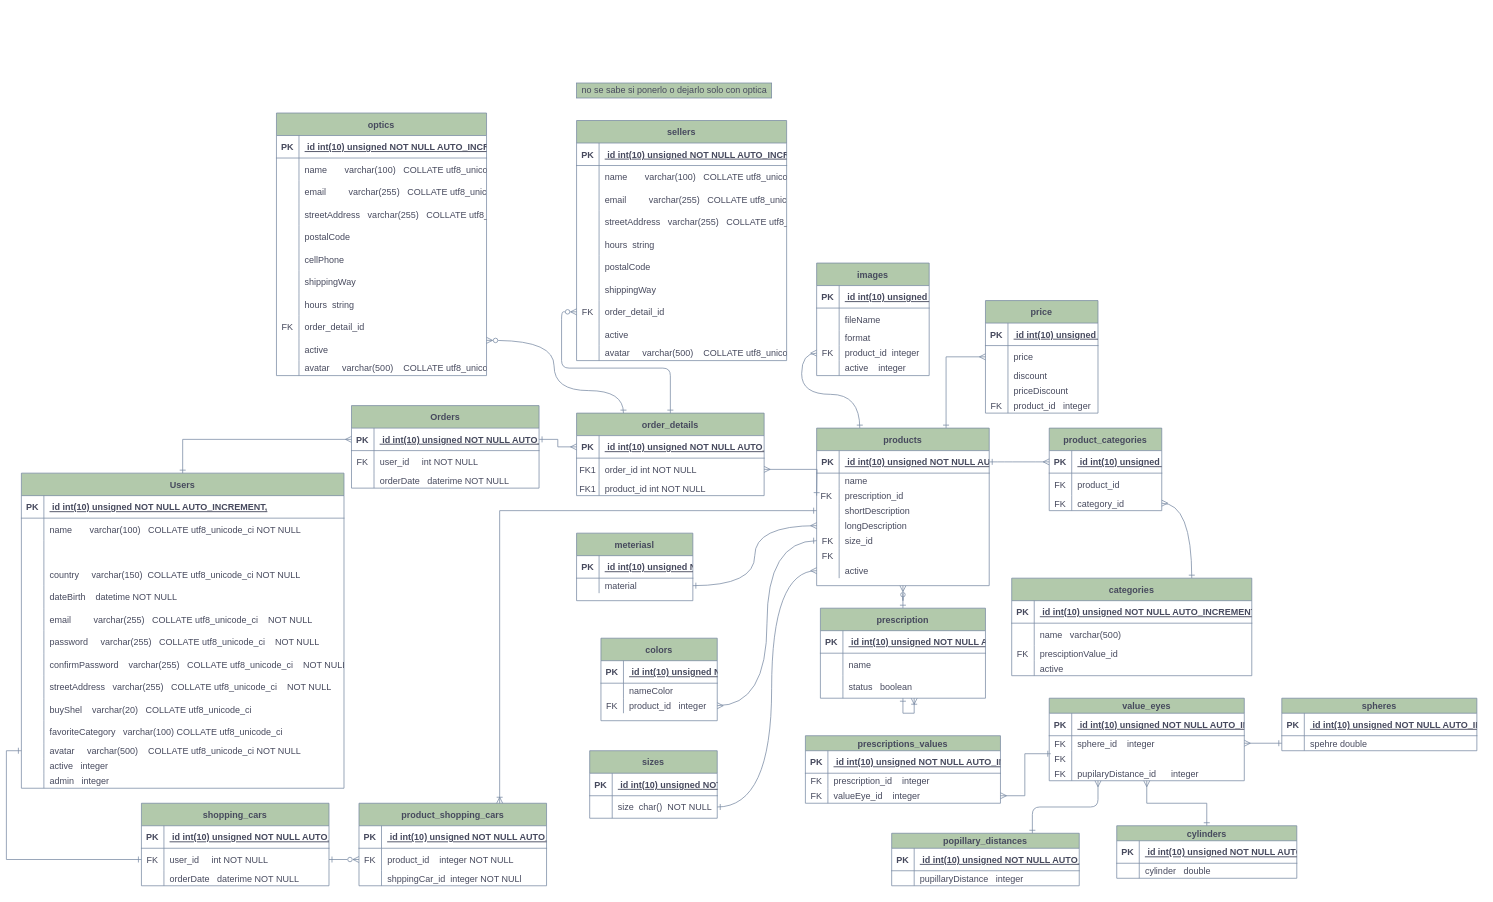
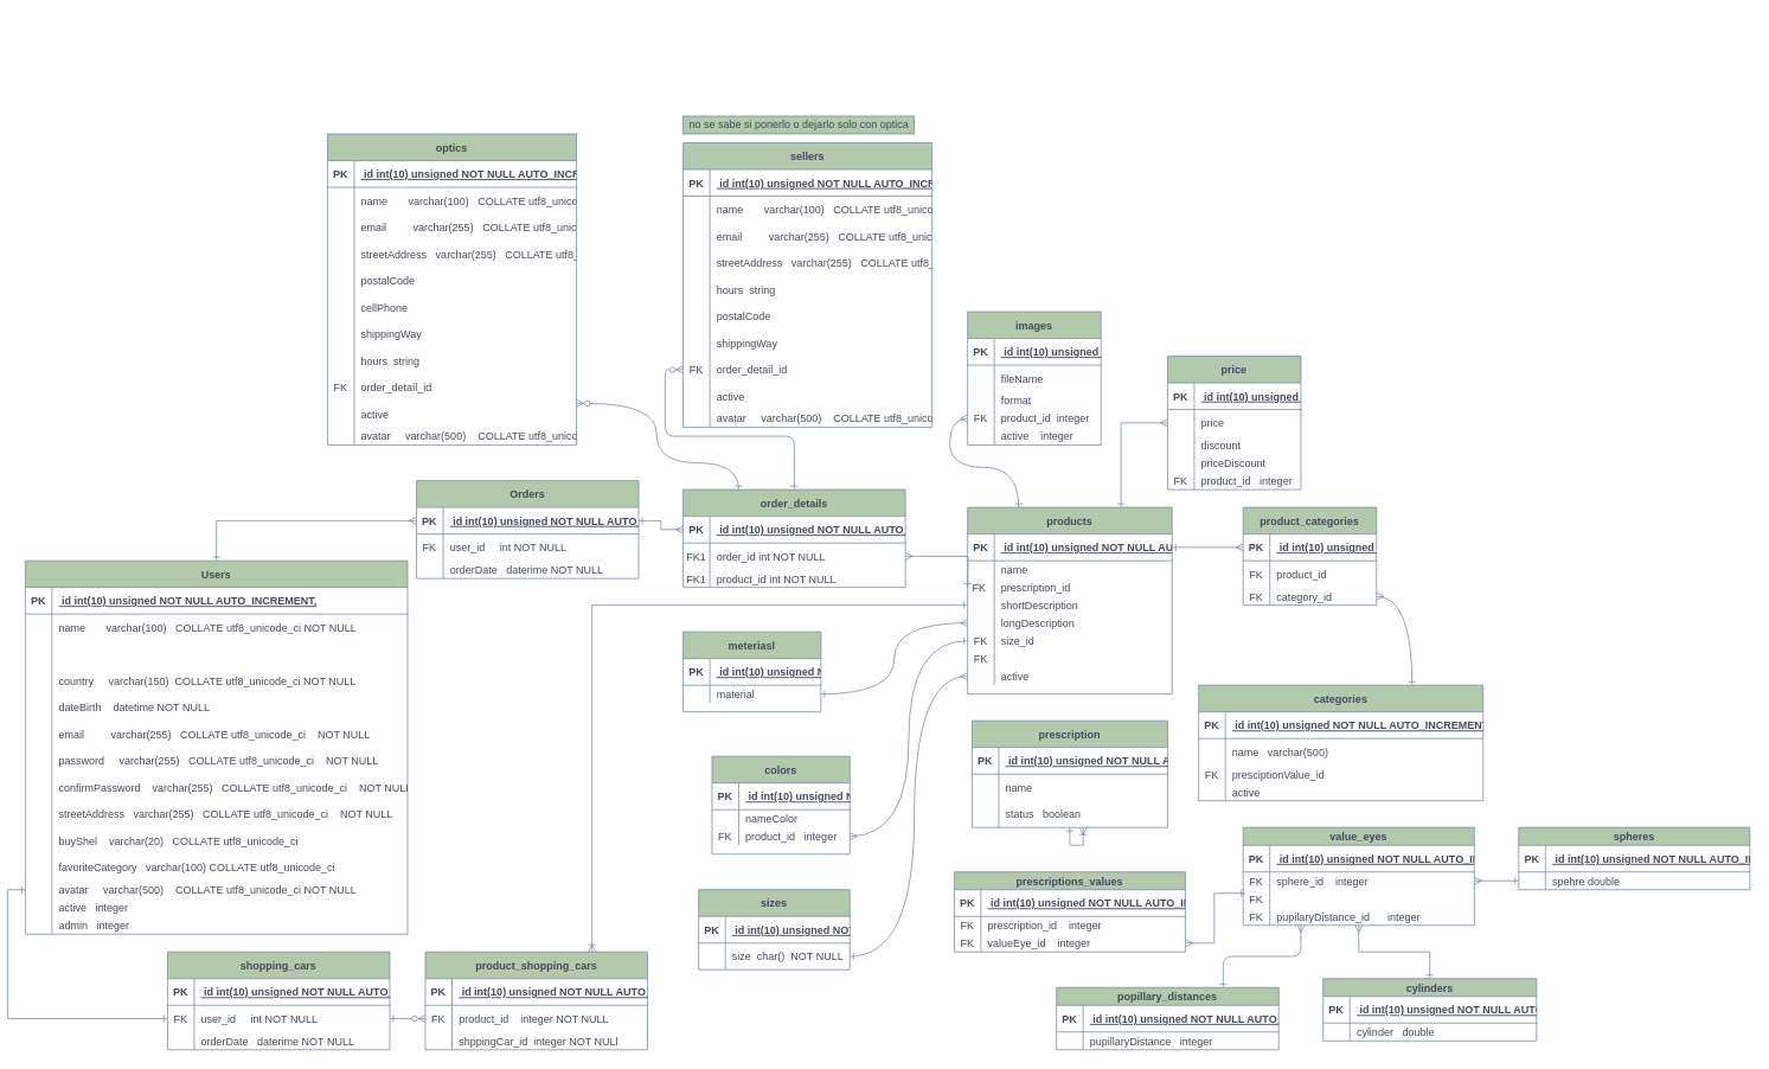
- <mxCell id="321" value="no se sabe si ponerlo o dejarlo solo con optica" style="text;html=1;align=center;verticalAlign=middle;resizable=0;points=[];autosize=1;strokeColor=#788AA3;fillColor=#B2C9AB;fontColor=#46495D;" parent="1" vertex="1"><mxGeometry x="760" y="110" width="260" height="20" as="geometry" /></mxCell>
+ <mxCell id="321" value="no se sabe si ponerlo o dejarlo solo con optica" style="text;html=1;align=center;verticalAlign=middle;resizable=0;points=[];autosize=1;strokeColor=#788AA3;fillColor=#B2C9AB;fontColor=#46495D;" parent="1" vertex="1"><mxGeometry x="760" y="130" width="260" height="20" as="geometry" /></mxCell>
- <mxCell id="128" style="edgeStyle=orthogonalEdgeStyle;rounded=0;orthogonalLoop=1;jettySize=auto;html=1;entryX=0.5;entryY=1;entryDx=0;entryDy=0;startArrow=ERone;startFill=0;endArrow=ERzeroToMany;endFill=0;strokeColor=#788AA3;fontColor=#46495D;" parent="1" source="129" target="67" edge="1"><mxGeometry relative="1" as="geometry"><mxPoint x="1180" y="790" as="sourcePoint" /></mxGeometry></mxCell>
